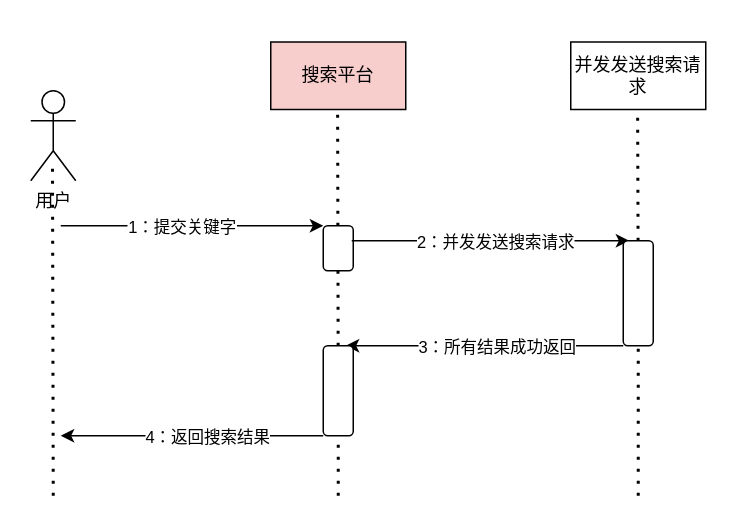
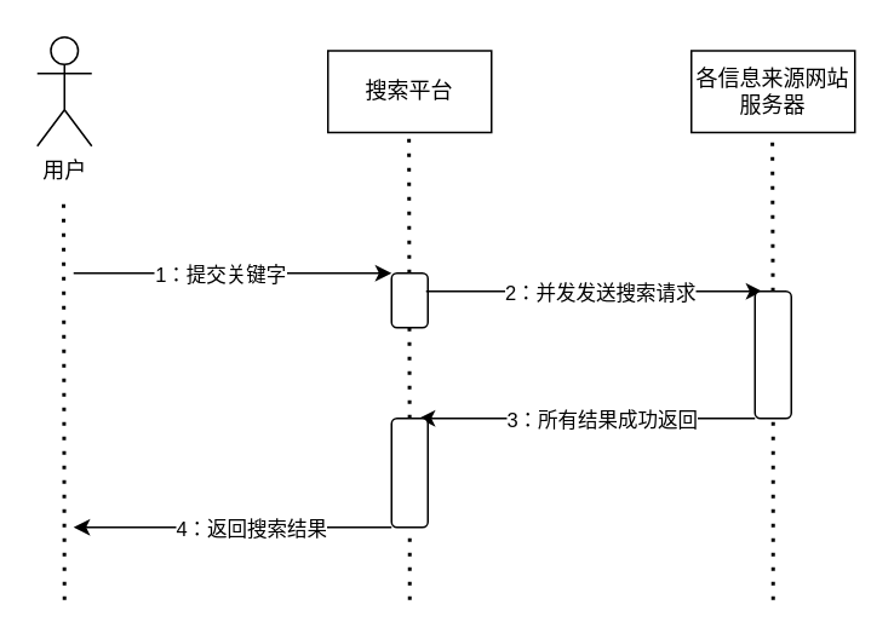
- <mxCell id="4" value="搜索平台" style="rounded=0;whiteSpace=wrap;html=1;fillColor=#f8cecc;" vertex="1" parent="1"><mxGeometry x="180" y="27.5" width="90" height="45" as="geometry" /></mxCell>
+ <mxCell id="4" value="搜索平台" style="rounded=0;whiteSpace=wrap;html=1;" vertex="1" parent="1"><mxGeometry x="180" y="27.5" width="90" height="45" as="geometry" /></mxCell>
- <mxCell id="6" value="并发发送搜索请求" style="rounded=0;whiteSpace=wrap;html=1;" vertex="1" parent="1"><mxGeometry x="380" y="27.5" width="90" height="45" as="geometry" /></mxCell>
+ <mxCell id="6" value="各信息来源网站服务器" style="rounded=0;whiteSpace=wrap;html=1;" vertex="1" parent="1"><mxGeometry x="380" y="27.5" width="90" height="45" as="geometry" /></mxCell>
- <mxCell id="2" value="用户" style="shape=umlActor;verticalLabelPosition=bottom;verticalAlign=top;html=1;outlineConnect=0;" vertex="1" parent="1"><mxGeometry x="20" y="60" width="30" height="60" as="geometry" /></mxCell>
+ <mxCell id="2" value="用户" style="shape=umlActor;verticalLabelPosition=bottom;verticalAlign=top;html=1;outlineConnect=0;" vertex="1" parent="1"><mxGeometry x="20" y="20" width="30" height="60" as="geometry" /></mxCell>
